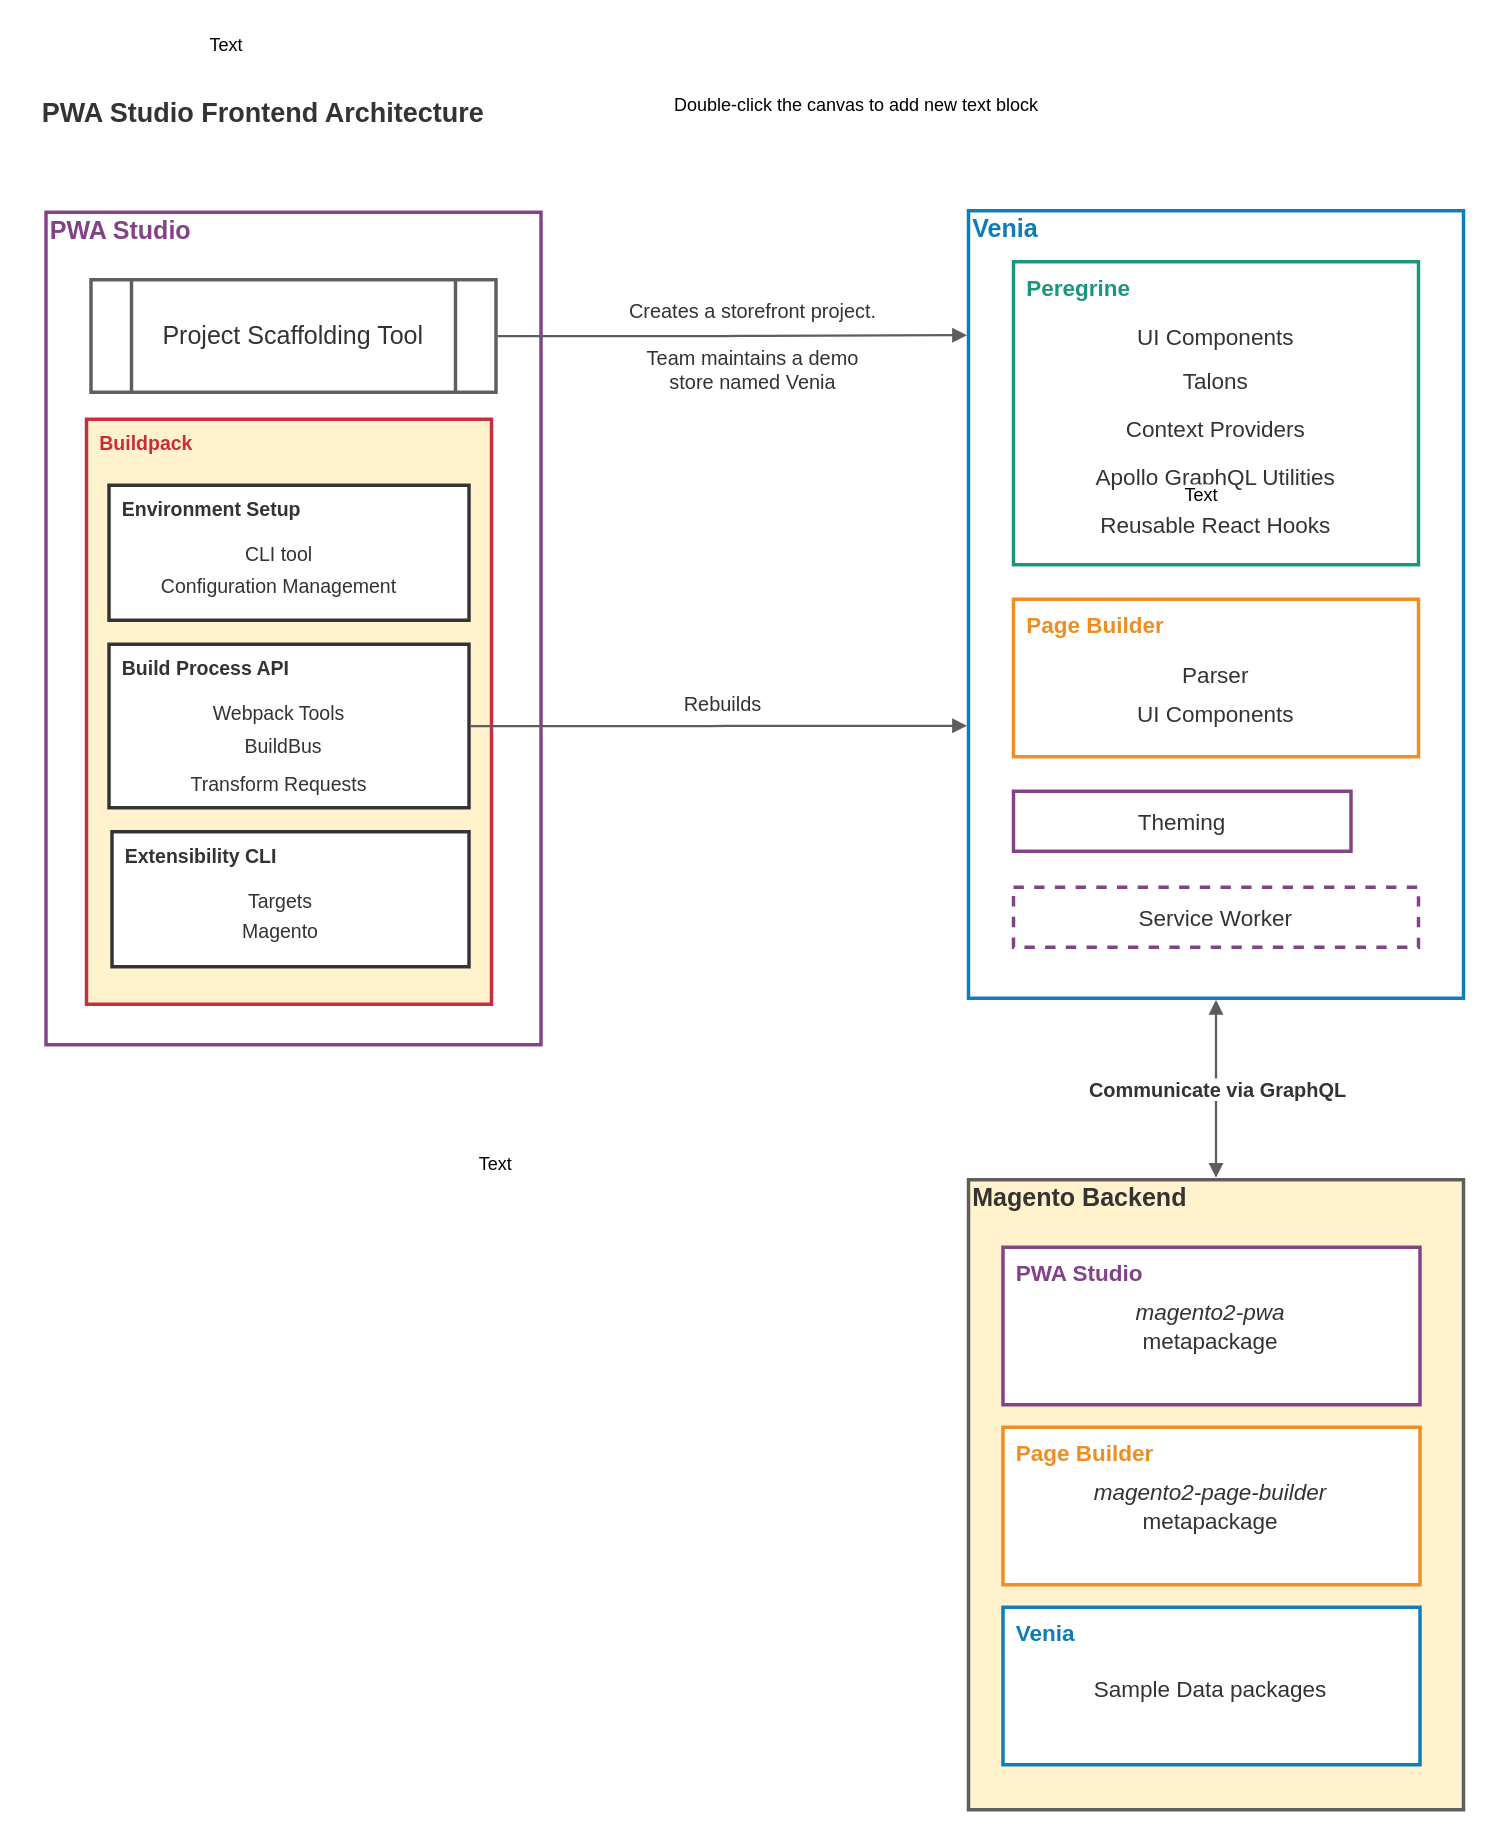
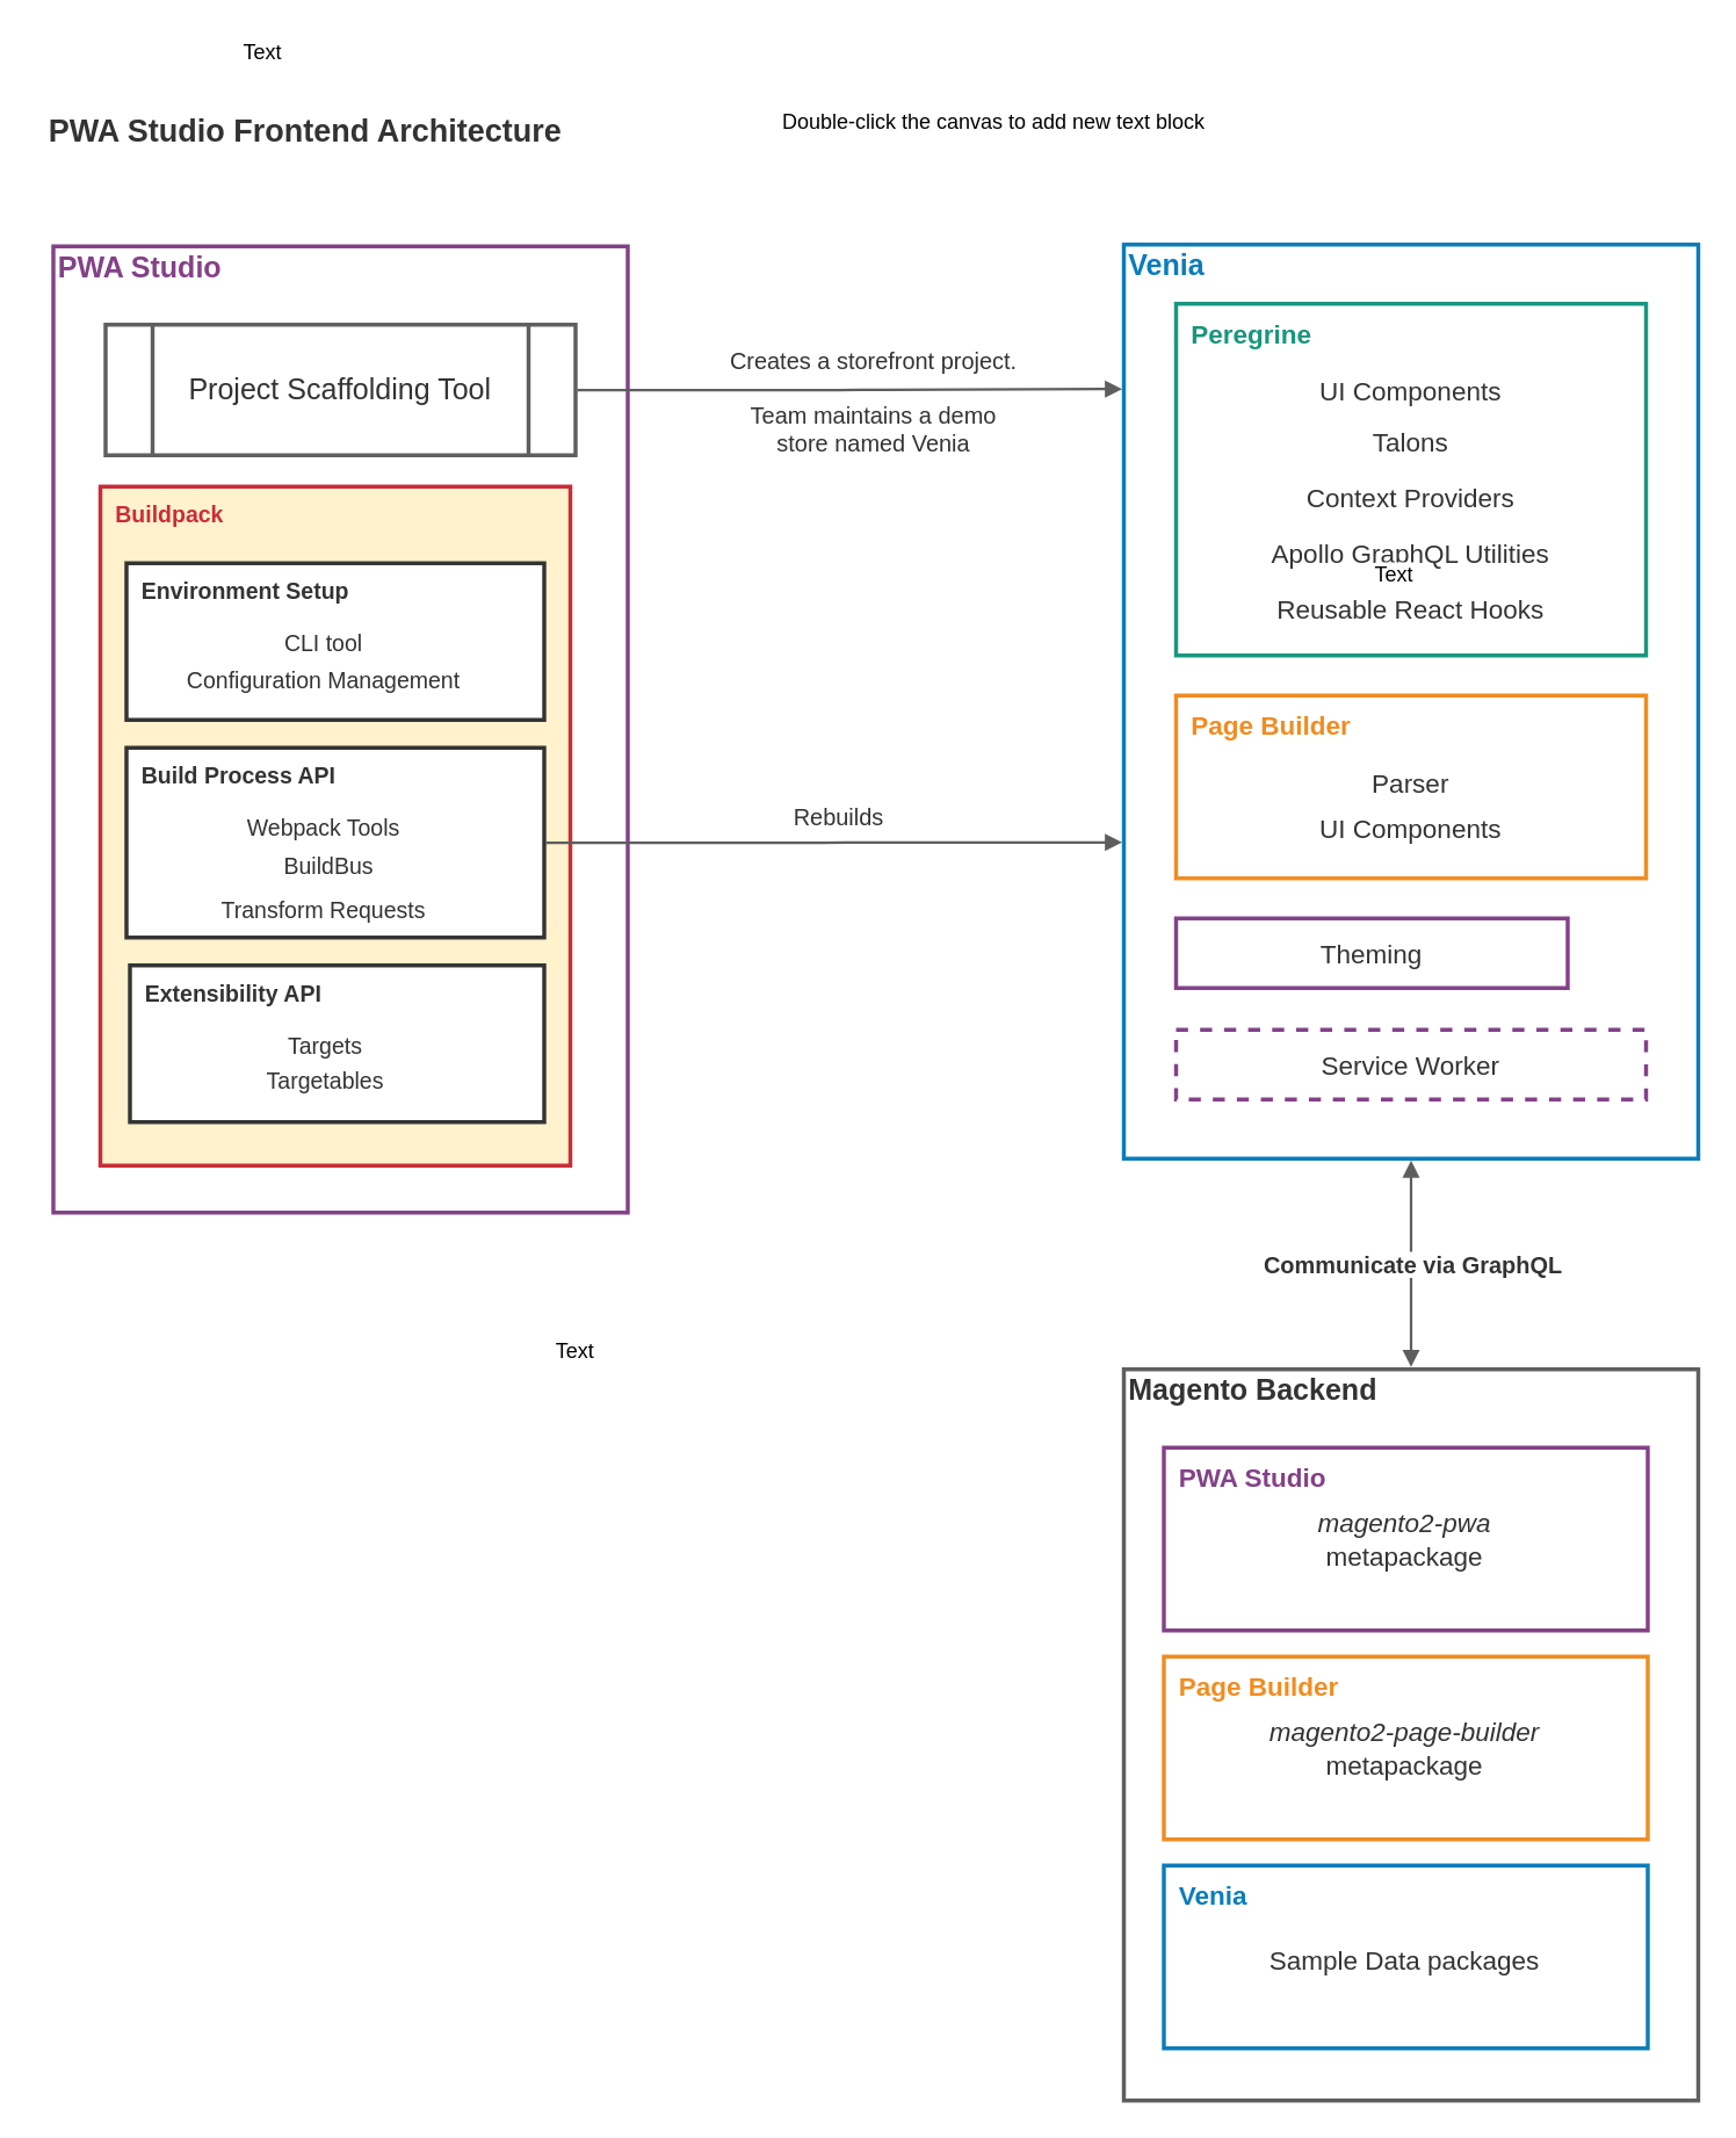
- <mxCell id="31" value="Extensibility CLI" style="html=1;overflow=block;blockSpacing=1;whiteSpace=wrap;fontSize=13;fontColor=#333333;fontStyle=1;align=left;spacing=9;verticalAlign=top;strokeColor=#333333;strokeOpacity=100;absoluteArcSize=1;arcSize=9;strokeWidth=2.3;container=1;collapsible=0;fillColor=#FFFFFF;" parent="1" vertex="1"><mxGeometry x="74" y="554" width="238" height="90" as="geometry" /></mxCell>
+ <mxCell id="31" value="Extensibility API" style="html=1;overflow=block;blockSpacing=1;whiteSpace=wrap;fontSize=13;fontColor=#333333;fontStyle=1;align=left;spacing=9;verticalAlign=top;strokeColor=#333333;strokeOpacity=100;absoluteArcSize=1;arcSize=9;strokeWidth=2.3;container=1;collapsible=0;fillColor=#FFFFFF;" parent="1" vertex="1"><mxGeometry x="74" y="554" width="238" height="90" as="geometry" /></mxCell>
- <mxCell id="33" value="Magento" style="html=1;overflow=block;blockSpacing=1;whiteSpace=wrap;fontSize=13;fontColor=#333333;spacing=3.8;strokeOpacity=0;fillOpacity=0;absoluteArcSize=1;arcSize=9;fillColor=#ffffff;strokeWidth=2.3;" parent="31" vertex="1"><mxGeometry y="52" width="225" height="27" as="geometry" /></mxCell>
+ <mxCell id="33" value="Targetables" style="html=1;overflow=block;blockSpacing=1;whiteSpace=wrap;fontSize=13;fontColor=#333333;spacing=3.8;strokeOpacity=0;fillOpacity=0;absoluteArcSize=1;arcSize=9;fillColor=#ffffff;strokeWidth=2.3;" parent="31" vertex="1"><mxGeometry y="52" width="225" height="27" as="geometry" /></mxCell>
- <mxCell id="2" value="Magento Backend" style="html=1;overflow=block;blockSpacing=1;whiteSpace=wrap;fontSize=16.7;fontColor=#333333;fontStyle=1;align=left;spacing=3.8;verticalAlign=top;strokeColor=#5e5e5e;strokeOpacity=100;absoluteArcSize=1;arcSize=9;strokeWidth=2.3;container=1;collapsible=0;fillColor=#fff2cc;" parent="1" vertex="1"><mxGeometry x="645" y="786" width="330" height="420" as="geometry" /></mxCell>
+ <mxCell id="2" value="Magento Backend" style="html=1;overflow=block;blockSpacing=1;whiteSpace=wrap;fontSize=16.7;fontColor=#333333;fontStyle=1;align=left;spacing=3.8;verticalAlign=top;strokeColor=#5e5e5e;strokeOpacity=100;absoluteArcSize=1;arcSize=9;strokeWidth=2.3;container=1;collapsible=0;fillColor=#FFFFFF;" parent="1" vertex="1"><mxGeometry x="645" y="786" width="330" height="420" as="geometry" /></mxCell>
